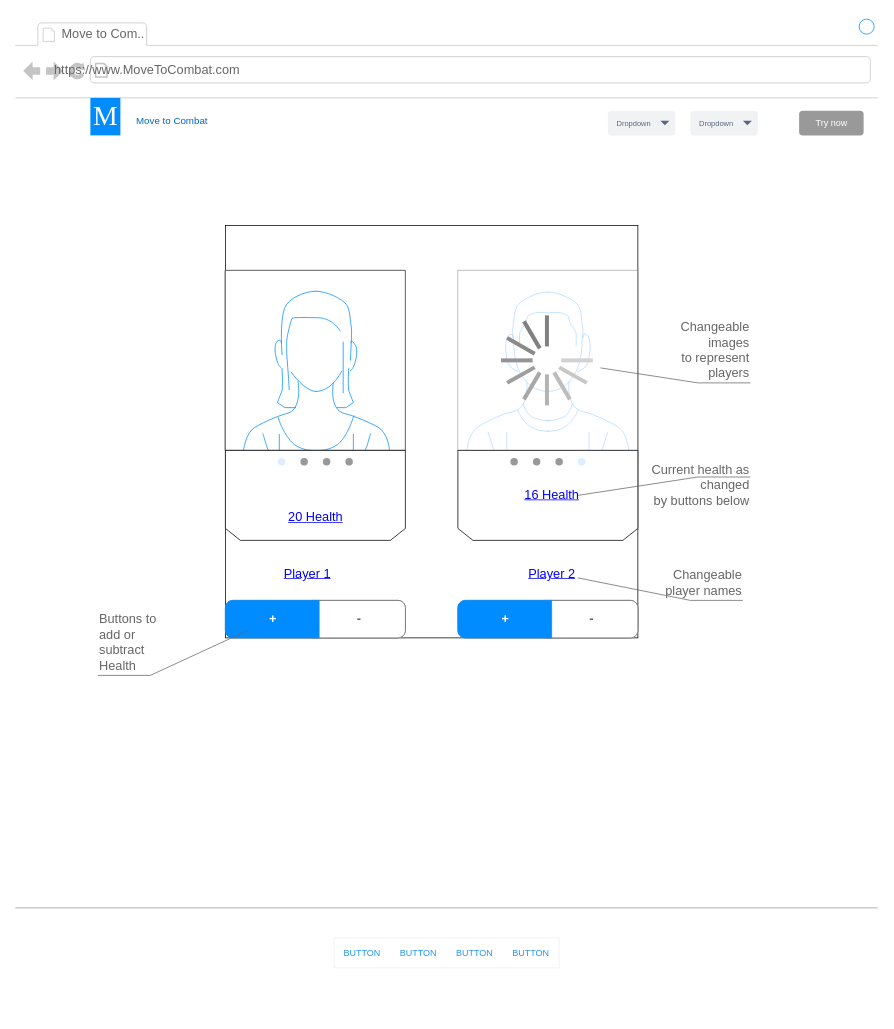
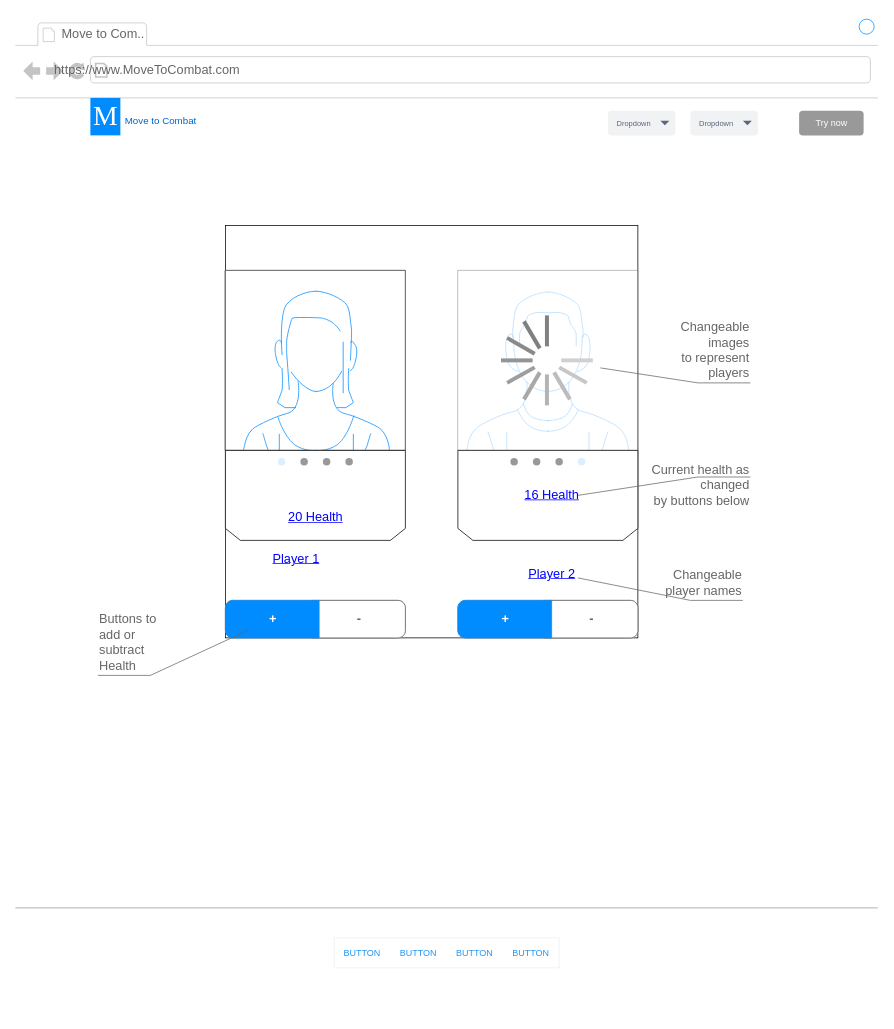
- <mxCell id="10" value="Move to Combat" style="text;html=1;strokeColor=none;fillColor=none;align=center;verticalAlign=middle;whiteSpace=wrap;rounded=0;fontSize=13;fontColor=#0066CC;" parent="2" vertex="1"><mxGeometry x="159" y="130" width="100" height="20" as="geometry" /></mxCell>
+ <mxCell id="10" value="Move to Combat" style="text;html=1;strokeColor=none;fillColor=none;align=center;verticalAlign=middle;whiteSpace=wrap;rounded=0;fontSize=13;fontColor=#0066CC;" parent="2" vertex="1"><mxGeometry x="144" y="130" width="100" height="20" as="geometry" /></mxCell>
- <mxCell id="29" value="Player 1" style="shape=rectangle;strokeColor=none;fillColor=none;linkText=;fontSize=17;fontColor=#0000ff;fontStyle=4;html=1;align=center;" vertex="1" parent="21"><mxGeometry x="34" y="450" width="150" height="30" as="geometry" /></mxCell>
+ <mxCell id="29" value="Player 1" style="shape=rectangle;strokeColor=none;fillColor=none;linkText=;fontSize=17;fontColor=#0000ff;fontStyle=4;html=1;align=center;" vertex="1" parent="21"><mxGeometry x="19" y="430" width="150" height="30" as="geometry" /></mxCell>
